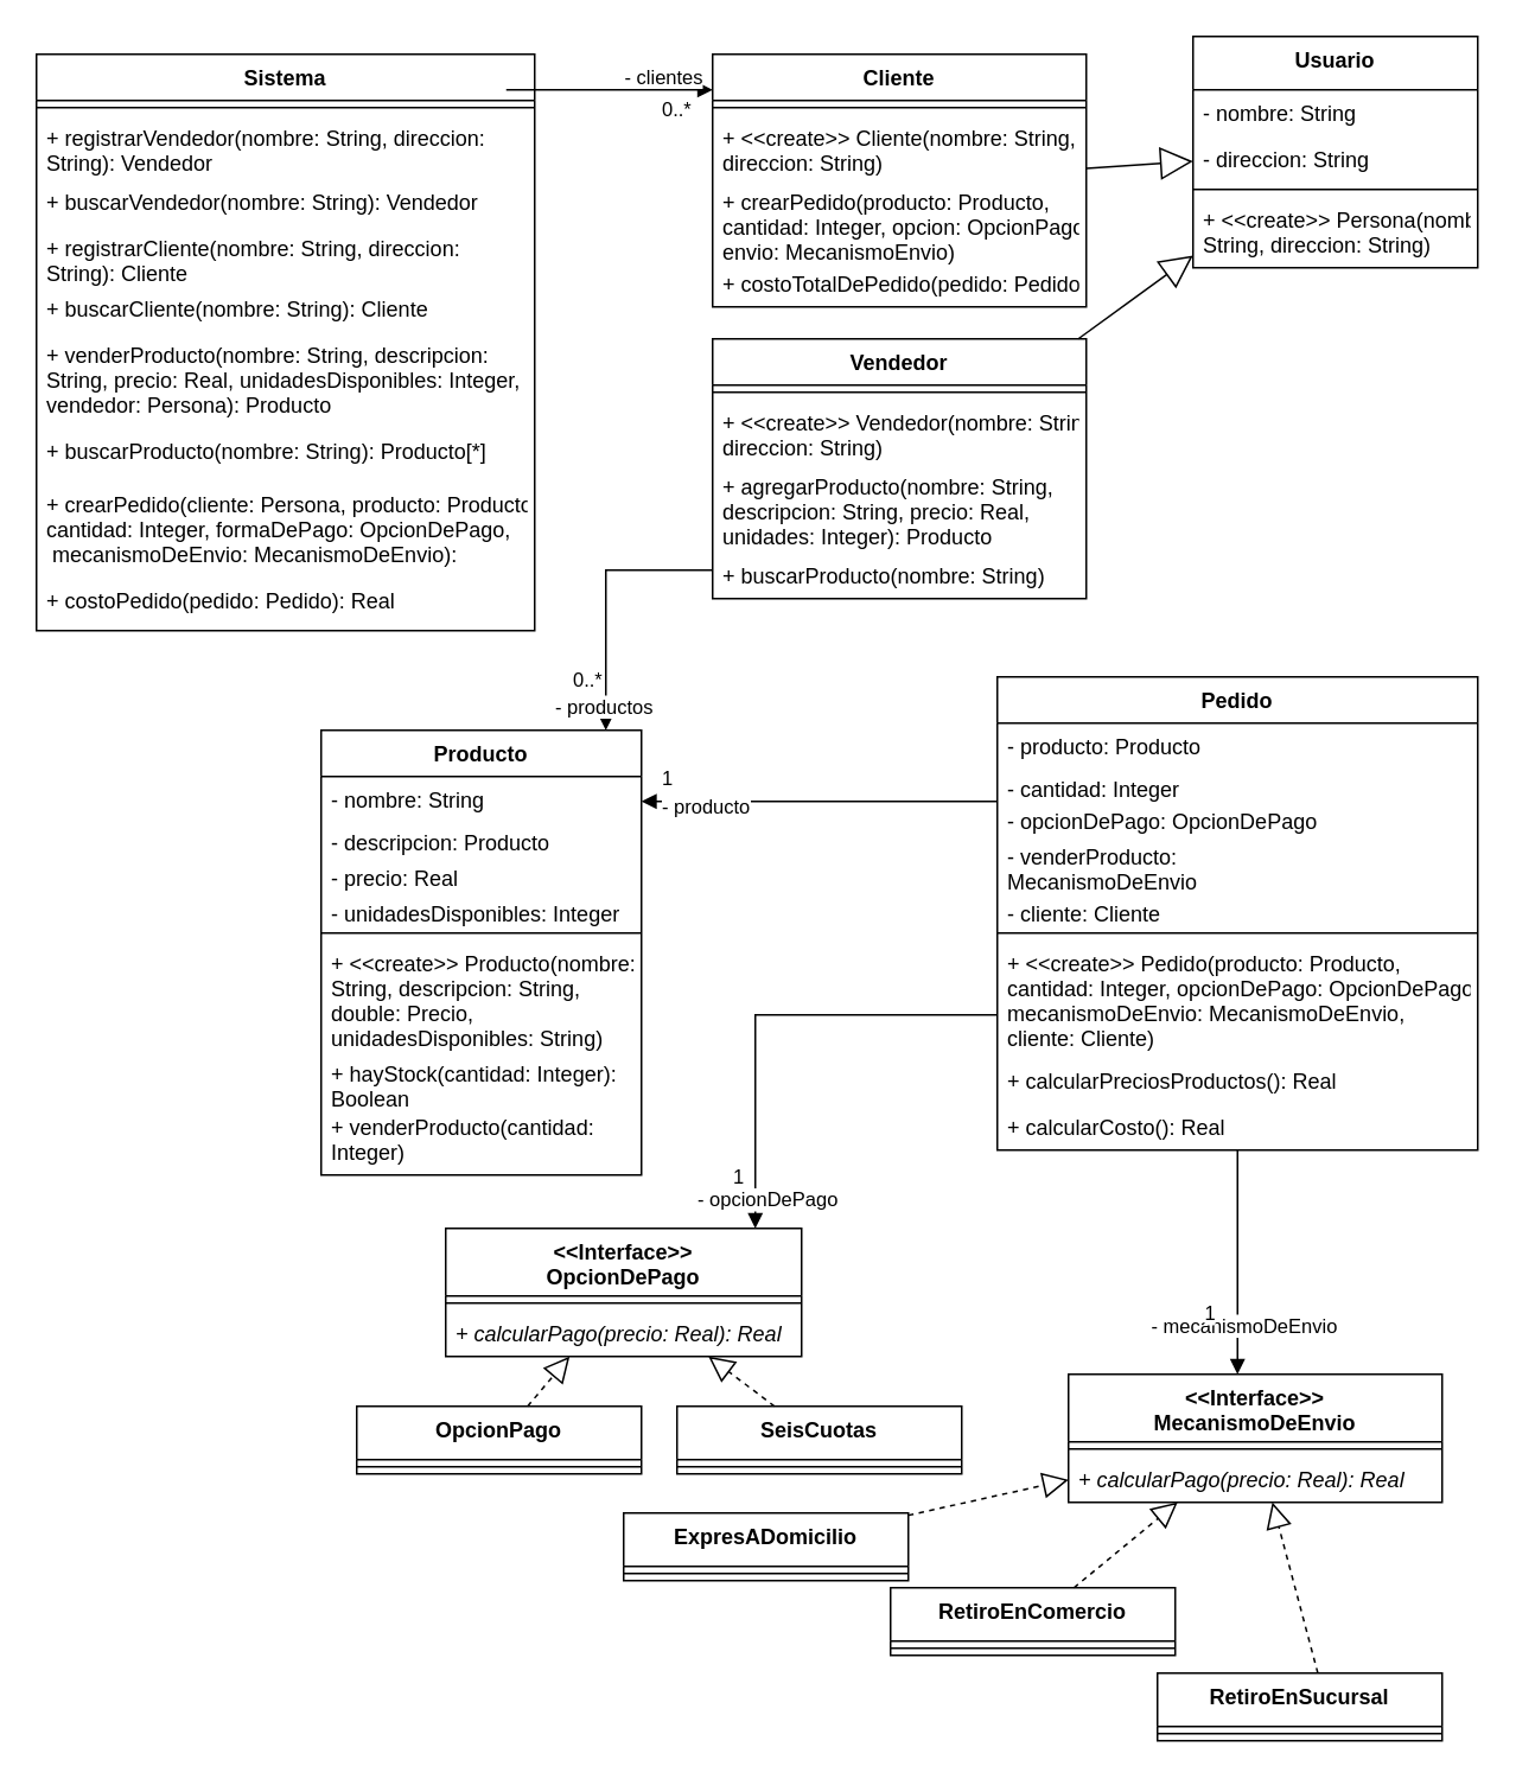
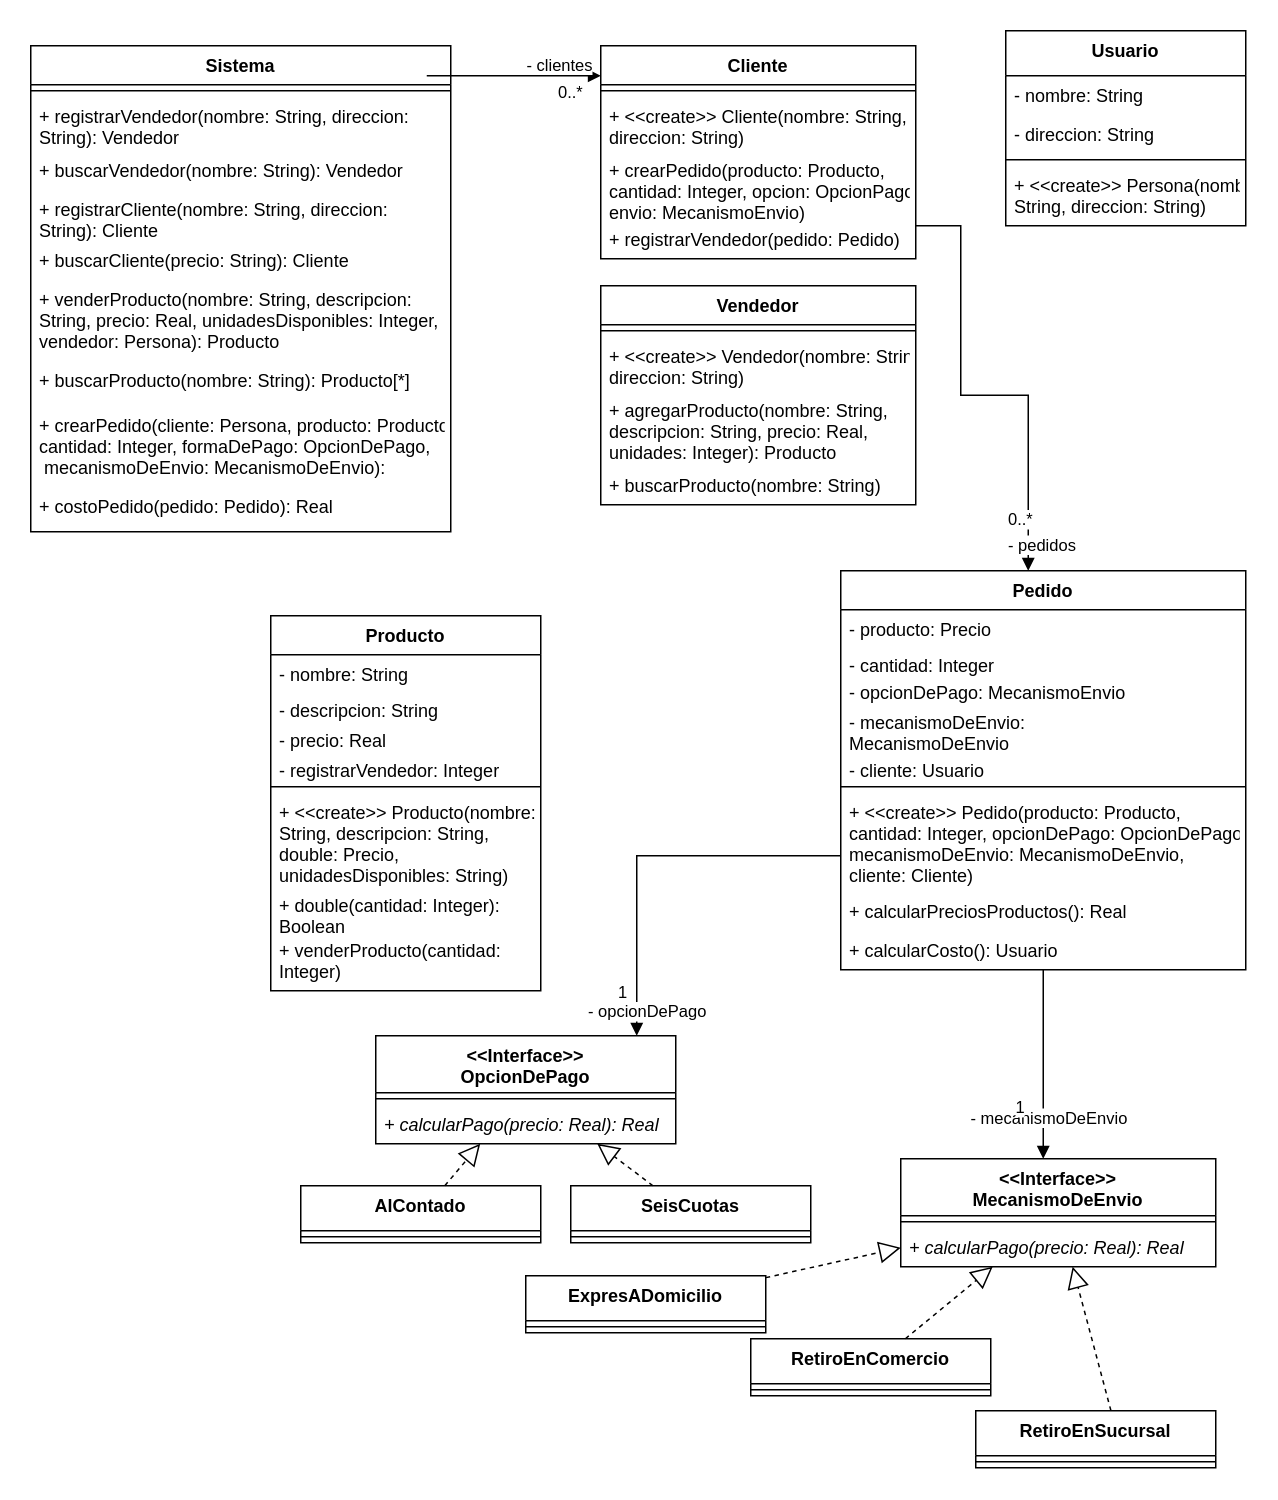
- <mxCell id="41" value="" style="endArrow=block;endSize=16;endFill=0;html=1;rounded=0;" edge="1" parent="1" source="22" target="12"><mxGeometry width="160" relative="1" as="geometry"><mxPoint x="620" y="171.966" as="sourcePoint" /><mxPoint x="697" y="142.095" as="targetPoint" /></mxGeometry></mxCell>
- <mxCell id="26" value="+ costoTotalDePedido(pedido: Pedido)" style="text;strokeColor=none;fillColor=none;align=left;verticalAlign=top;spacingLeft=4;spacingRight=4;overflow=hidden;rotatable=0;points=[[0,0.5],[1,0.5]];portConstraint=eastwest;" vertex="1" parent="22"><mxGeometry y="116" width="210" height="26" as="geometry" /></mxCell>
+ <mxCell id="26" value="+ registrarVendedor(pedido: Pedido)" style="text;strokeColor=none;fillColor=none;align=left;verticalAlign=top;spacingLeft=4;spacingRight=4;overflow=hidden;rotatable=0;points=[[0,0.5],[1,0.5]];portConstraint=eastwest;" vertex="1" parent="22"><mxGeometry y="116" width="210" height="26" as="geometry" /></mxCell>
- <mxCell id="40" value="" style="endArrow=block;endSize=16;endFill=0;html=1;rounded=0;" edge="1" parent="1" source="17" target="12"><mxGeometry width="160" relative="1" as="geometry"><mxPoint x="460" y="240" as="sourcePoint" /><mxPoint x="620" y="240" as="targetPoint" /></mxGeometry></mxCell>
- <mxCell id="7" value="+ buscarCliente(nombre: String): Cliente" style="text;strokeColor=none;fillColor=none;align=left;verticalAlign=top;spacingLeft=4;spacingRight=4;overflow=hidden;rotatable=0;points=[[0,0.5],[1,0.5]];portConstraint=eastwest;" vertex="1" parent="2"><mxGeometry y="130" width="280" height="26" as="geometry" /></mxCell>
+ <mxCell id="7" value="+ buscarCliente(precio: String): Cliente" style="text;strokeColor=none;fillColor=none;align=left;verticalAlign=top;spacingLeft=4;spacingRight=4;overflow=hidden;rotatable=0;points=[[0,0.5],[1,0.5]];portConstraint=eastwest;" vertex="1" parent="2"><mxGeometry y="130" width="280" height="26" as="geometry" /></mxCell>
+ <mxCell id="70" value="- pedidos" style="endArrow=block;endFill=1;html=1;edgeStyle=orthogonalEdgeStyle;align=left;verticalAlign=top;rounded=0;" edge="1" parent="1" source="22" target="45"><mxGeometry x="0.803" y="-15" relative="1" as="geometry"><mxPoint x="250" y="260" as="sourcePoint" /><mxPoint x="410" y="260" as="targetPoint" /><Array as="points"><mxPoint x="640" y="150" /><mxPoint x="640" y="263" /><mxPoint x="685" y="263" /></Array><mxPoint as="offset" /></mxGeometry></mxCell>
+ <mxCell id="71" value="0..*" style="edgeLabel;resizable=0;html=1;align=left;verticalAlign=bottom;" connectable="0" vertex="1" parent="70"><mxGeometry x="-1" relative="1" as="geometry"><mxPoint x="60" y="204" as="offset" /></mxGeometry></mxCell>
- <mxCell id="38" value="- productos" style="endArrow=block;endFill=1;html=1;edgeStyle=orthogonalEdgeStyle;align=left;verticalAlign=top;rounded=0;" edge="1" parent="1" source="17" target="29"><mxGeometry x="0.647" y="-30" relative="1" as="geometry"><mxPoint x="360" y="260" as="sourcePoint" /><mxPoint x="520" y="260" as="targetPoint" /><Array as="points"><mxPoint x="340" y="320" /></Array><mxPoint as="offset" /></mxGeometry></mxCell>
- <mxCell id="39" value="0..*" style="edgeLabel;resizable=0;html=1;align=left;verticalAlign=bottom;" connectable="0" vertex="1" parent="38"><mxGeometry x="-1" relative="1" as="geometry"><mxPoint x="-80" y="70" as="offset" /></mxGeometry></mxCell>
- <mxCell id="46" value="- producto: Producto" style="text;strokeColor=none;fillColor=none;align=left;verticalAlign=top;spacingLeft=4;spacingRight=4;overflow=hidden;rotatable=0;points=[[0,0.5],[1,0.5]];portConstraint=eastwest;" vertex="1" parent="45"><mxGeometry y="26" width="270" height="24" as="geometry" /></mxCell>
+ <mxCell id="46" value="- producto: Precio" style="text;strokeColor=none;fillColor=none;align=left;verticalAlign=top;spacingLeft=4;spacingRight=4;overflow=hidden;rotatable=0;points=[[0,0.5],[1,0.5]];portConstraint=eastwest;" vertex="1" parent="45"><mxGeometry y="26" width="270" height="24" as="geometry" /></mxCell>
- <mxCell id="55" value="- producto" style="endArrow=block;endFill=1;html=1;edgeStyle=orthogonalEdgeStyle;align=left;verticalAlign=top;rounded=0;" edge="1" parent="1" source="45" target="29"><mxGeometry x="0.9" y="-10" relative="1" as="geometry"><mxPoint x="460" y="490" as="sourcePoint" /><mxPoint x="620" y="490" as="targetPoint" /><Array as="points"><mxPoint x="410" y="450" /><mxPoint x="410" y="450" /></Array><mxPoint as="offset" /></mxGeometry></mxCell>
- <mxCell id="56" value="1" style="edgeLabel;resizable=0;html=1;align=left;verticalAlign=bottom;" connectable="0" vertex="1" parent="55"><mxGeometry x="-1" relative="1" as="geometry"><mxPoint x="-190" y="-5" as="offset" /></mxGeometry></mxCell>
- <mxCell id="48" value="- opcionDePago: OpcionDePago" style="text;strokeColor=none;fillColor=none;align=left;verticalAlign=top;spacingLeft=4;spacingRight=4;overflow=hidden;rotatable=0;points=[[0,0.5],[1,0.5]];portConstraint=eastwest;" vertex="1" parent="45"><mxGeometry y="68" width="270" height="20" as="geometry" /></mxCell>
+ <mxCell id="48" value="- opcionDePago: MecanismoEnvio" style="text;strokeColor=none;fillColor=none;align=left;verticalAlign=top;spacingLeft=4;spacingRight=4;overflow=hidden;rotatable=0;points=[[0,0.5],[1,0.5]];portConstraint=eastwest;" vertex="1" parent="45"><mxGeometry y="68" width="270" height="20" as="geometry" /></mxCell>
- <mxCell id="31" value="- descripcion: Producto" style="text;strokeColor=none;fillColor=none;align=left;verticalAlign=top;spacingLeft=4;spacingRight=4;overflow=hidden;rotatable=0;points=[[0,0.5],[1,0.5]];portConstraint=eastwest;" vertex="1" parent="29"><mxGeometry y="50" width="180" height="20" as="geometry" /></mxCell>
+ <mxCell id="31" value="- descripcion: String" style="text;strokeColor=none;fillColor=none;align=left;verticalAlign=top;spacingLeft=4;spacingRight=4;overflow=hidden;rotatable=0;points=[[0,0.5],[1,0.5]];portConstraint=eastwest;" vertex="1" parent="29"><mxGeometry y="50" width="180" height="20" as="geometry" /></mxCell>
- <mxCell id="49" value="- venderProducto: &#10;MecanismoDeEnvio" style="text;strokeColor=none;fillColor=none;align=left;verticalAlign=top;spacingLeft=4;spacingRight=4;overflow=hidden;rotatable=0;points=[[0,0.5],[1,0.5]];portConstraint=eastwest;" vertex="1" parent="45"><mxGeometry y="88" width="270" height="32" as="geometry" /></mxCell>
+ <mxCell id="49" value="- mecanismoDeEnvio: &#10;MecanismoDeEnvio" style="text;strokeColor=none;fillColor=none;align=left;verticalAlign=top;spacingLeft=4;spacingRight=4;overflow=hidden;rotatable=0;points=[[0,0.5],[1,0.5]];portConstraint=eastwest;" vertex="1" parent="45"><mxGeometry y="88" width="270" height="32" as="geometry" /></mxCell>
- <mxCell id="33" value="- unidadesDisponibles: Integer" style="text;strokeColor=none;fillColor=none;align=left;verticalAlign=top;spacingLeft=4;spacingRight=4;overflow=hidden;rotatable=0;points=[[0,0.5],[1,0.5]];portConstraint=eastwest;" vertex="1" parent="29"><mxGeometry y="90" width="180" height="20" as="geometry" /></mxCell>
+ <mxCell id="33" value="- registrarVendedor: Integer" style="text;strokeColor=none;fillColor=none;align=left;verticalAlign=top;spacingLeft=4;spacingRight=4;overflow=hidden;rotatable=0;points=[[0,0.5],[1,0.5]];portConstraint=eastwest;" vertex="1" parent="29"><mxGeometry y="90" width="180" height="20" as="geometry" /></mxCell>
- <mxCell id="50" value="- cliente: Cliente" style="text;strokeColor=none;fillColor=none;align=left;verticalAlign=top;spacingLeft=4;spacingRight=4;overflow=hidden;rotatable=0;points=[[0,0.5],[1,0.5]];portConstraint=eastwest;" vertex="1" parent="45"><mxGeometry y="120" width="270" height="20" as="geometry" /></mxCell>
+ <mxCell id="50" value="- cliente: Usuario" style="text;strokeColor=none;fillColor=none;align=left;verticalAlign=top;spacingLeft=4;spacingRight=4;overflow=hidden;rotatable=0;points=[[0,0.5],[1,0.5]];portConstraint=eastwest;" vertex="1" parent="45"><mxGeometry y="120" width="270" height="20" as="geometry" /></mxCell>
- <mxCell id="36" value="+ hayStock(cantidad: Integer): &#10;Boolean" style="text;strokeColor=none;fillColor=none;align=left;verticalAlign=top;spacingLeft=4;spacingRight=4;overflow=hidden;rotatable=0;points=[[0,0.5],[1,0.5]];portConstraint=eastwest;" vertex="1" parent="29"><mxGeometry y="180" width="180" height="30" as="geometry" /></mxCell>
+ <mxCell id="36" value="+ double(cantidad: Integer): &#10;Boolean" style="text;strokeColor=none;fillColor=none;align=left;verticalAlign=top;spacingLeft=4;spacingRight=4;overflow=hidden;rotatable=0;points=[[0,0.5],[1,0.5]];portConstraint=eastwest;" vertex="1" parent="29"><mxGeometry y="180" width="180" height="30" as="geometry" /></mxCell>
- <mxCell id="54" value="+ calcularCosto(): Real" style="text;strokeColor=none;fillColor=none;align=left;verticalAlign=top;spacingLeft=4;spacingRight=4;overflow=hidden;rotatable=0;points=[[0,0.5],[1,0.5]];portConstraint=eastwest;" vertex="1" parent="45"><mxGeometry y="240" width="270" height="26" as="geometry" /></mxCell>
+ <mxCell id="54" value="+ calcularCosto(): Usuario" style="text;strokeColor=none;fillColor=none;align=left;verticalAlign=top;spacingLeft=4;spacingRight=4;overflow=hidden;rotatable=0;points=[[0,0.5],[1,0.5]];portConstraint=eastwest;" vertex="1" parent="45"><mxGeometry y="240" width="270" height="26" as="geometry" /></mxCell>
- <mxCell id="60" value="OpcionPago" style="swimlane;fontStyle=1;align=center;verticalAlign=top;childLayout=stackLayout;horizontal=1;startSize=30;horizontalStack=0;resizeParent=1;resizeParentMax=0;resizeLast=0;collapsible=1;marginBottom=0;" vertex="1" parent="1"><mxGeometry x="200" y="790" width="160" height="38" as="geometry" /></mxCell>
+ <mxCell id="60" value="AlContado" style="swimlane;fontStyle=1;align=center;verticalAlign=top;childLayout=stackLayout;horizontal=1;startSize=30;horizontalStack=0;resizeParent=1;resizeParentMax=0;resizeLast=0;collapsible=1;marginBottom=0;" vertex="1" parent="1"><mxGeometry x="200" y="790" width="160" height="38" as="geometry" /></mxCell>
